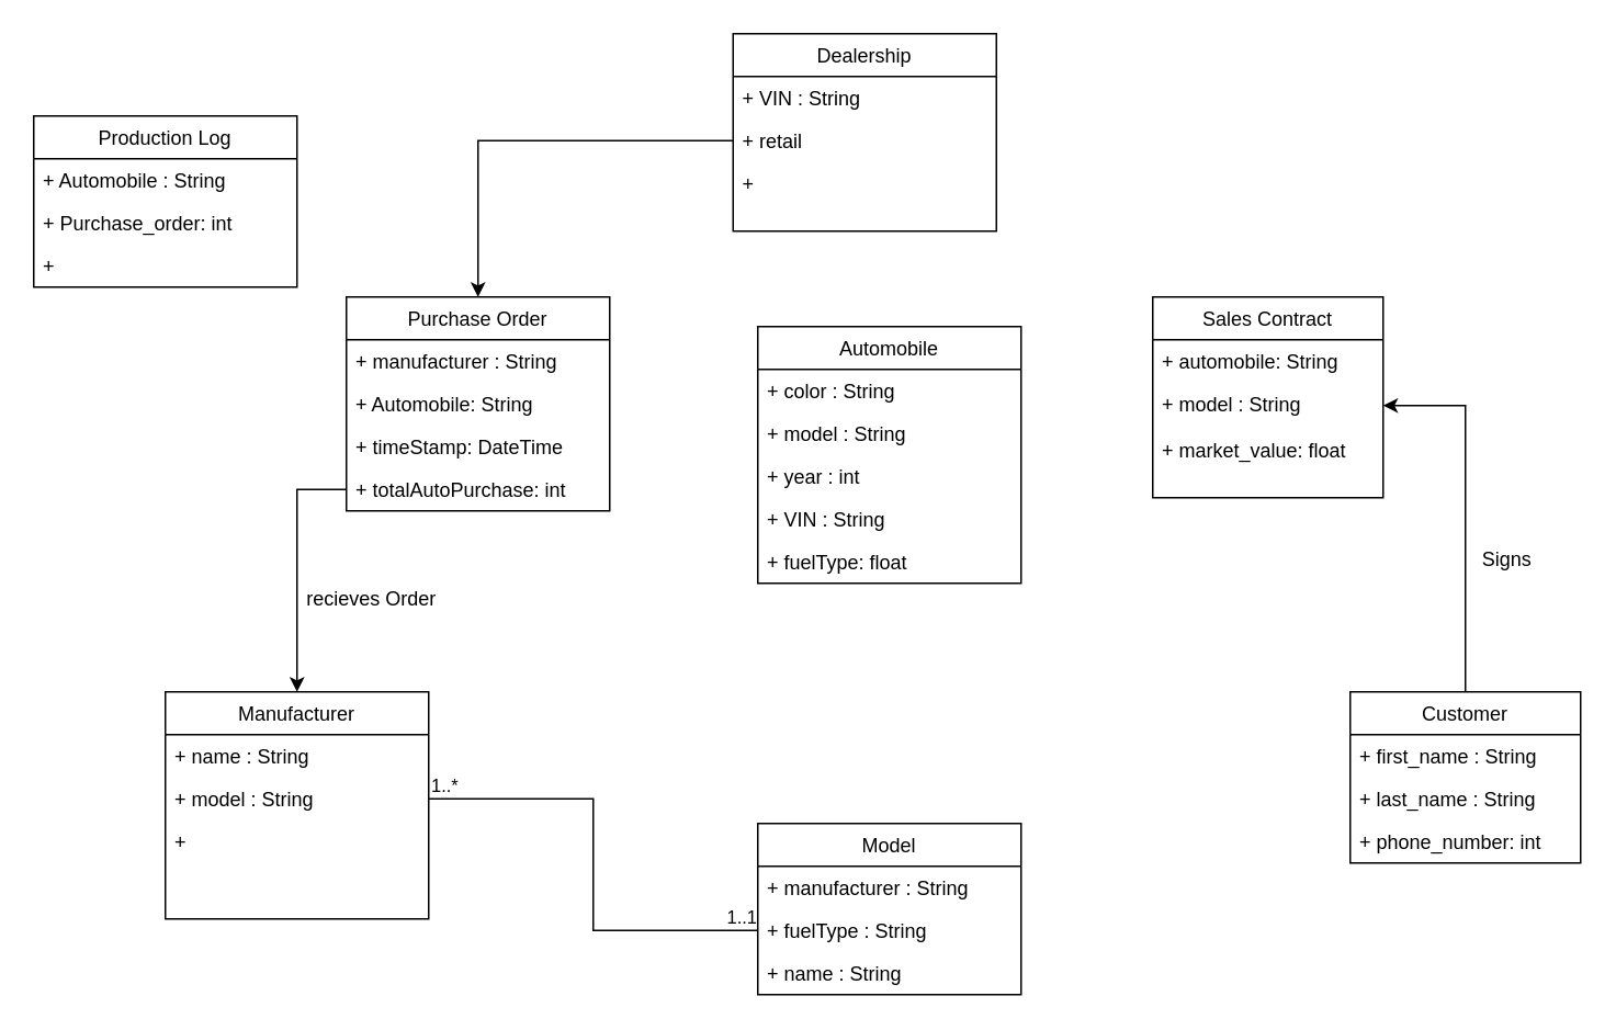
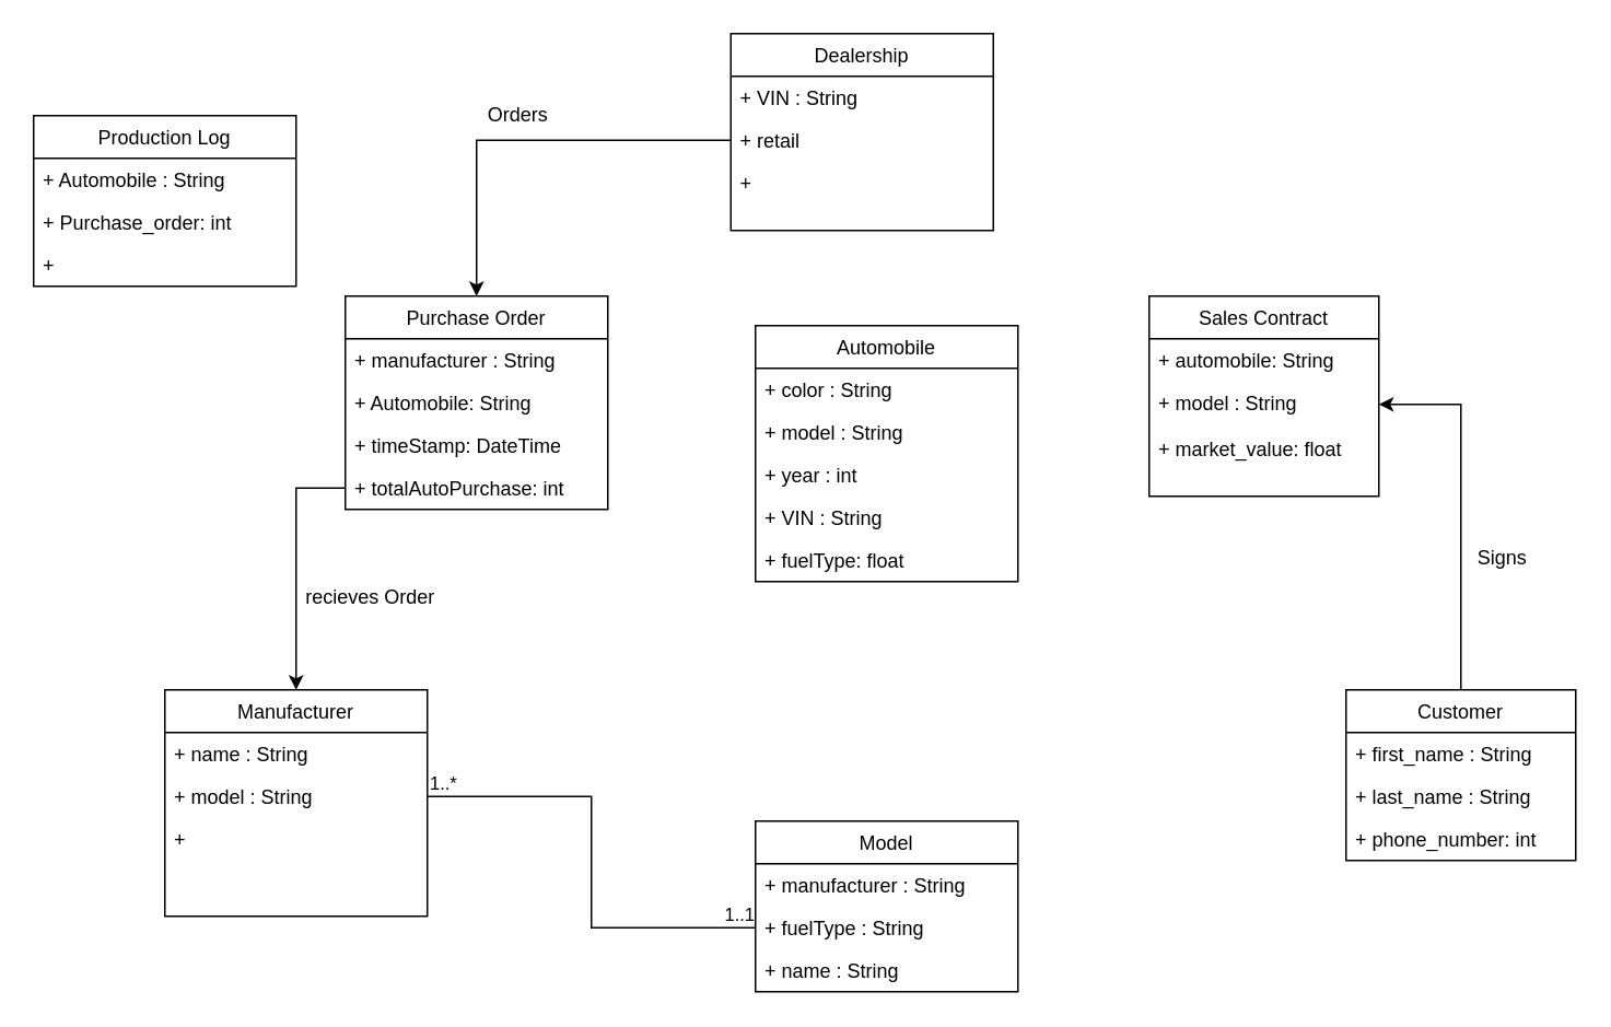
+ <mxCell id="42" value="Orders" style="text;html=1;align=center;verticalAlign=middle;resizable=0;points=[];autosize=1;strokeColor=none;fillColor=none;" vertex="1" parent="1"><mxGeometry x="290" y="60" width="50" height="20" as="geometry" /></mxCell>
